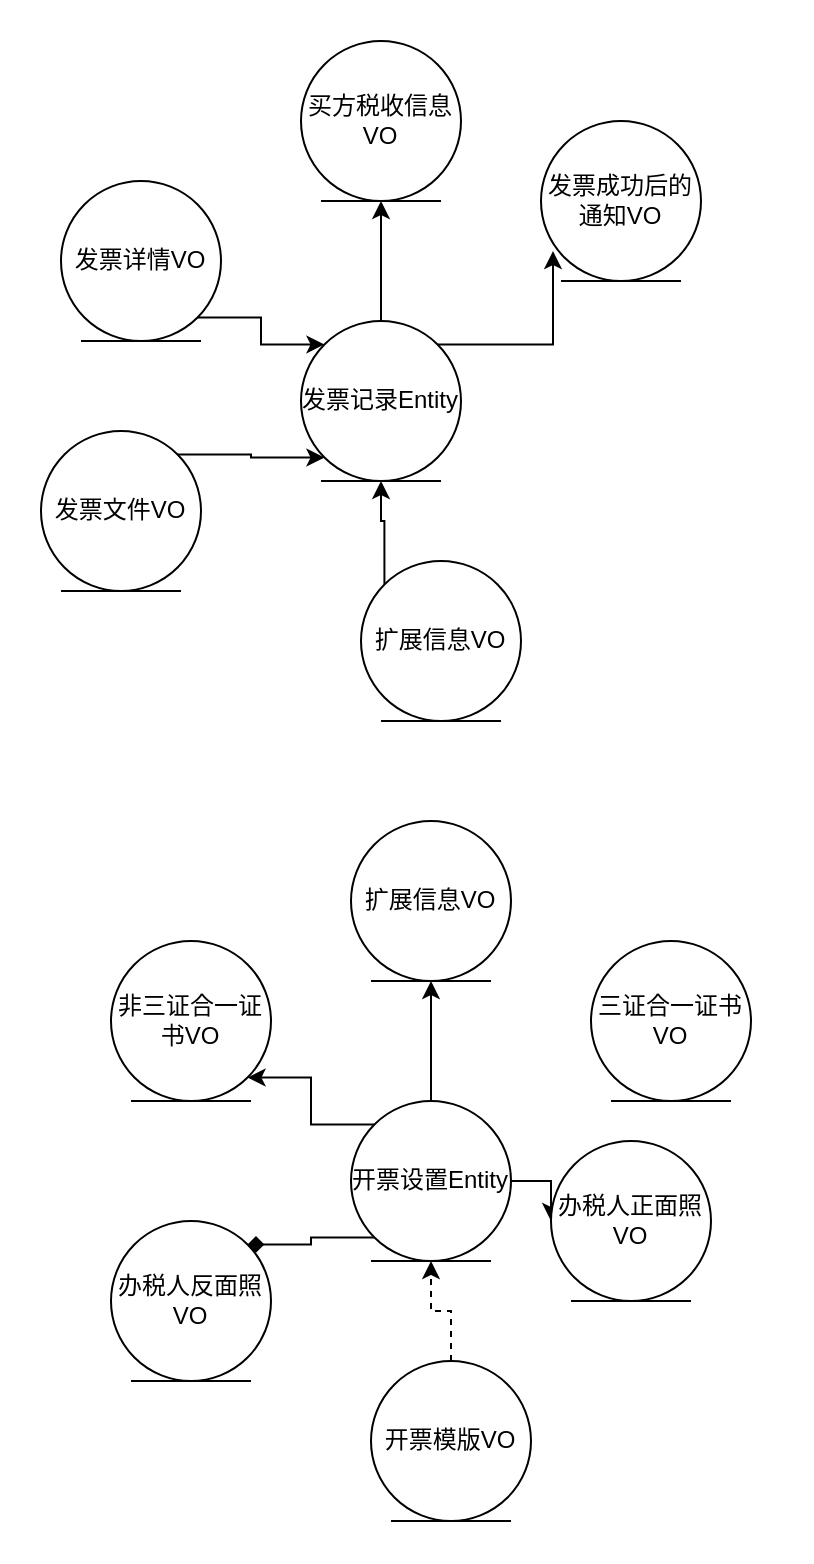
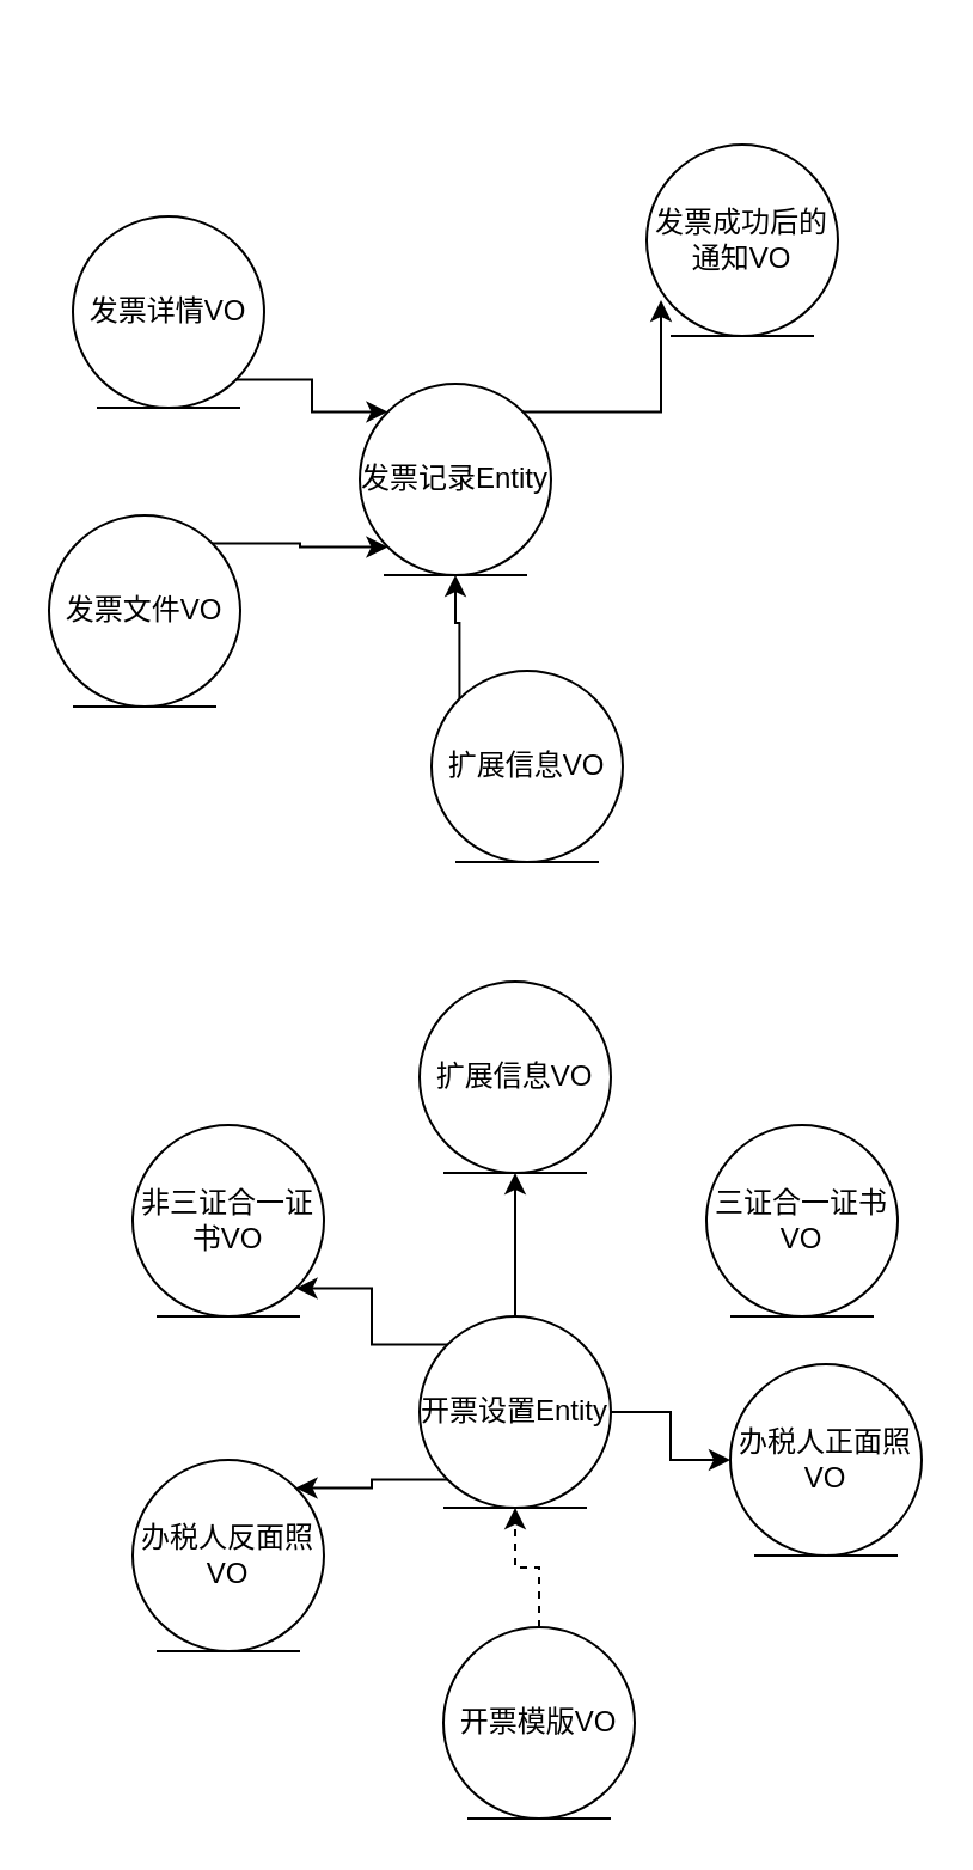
- <mxCell id="12" value="买方税收信息VO" style="ellipse;shape=umlEntity;whiteSpace=wrap;html=1;" vertex="1" parent="1"><mxGeometry x="150" y="20" width="80" height="80" as="geometry" /></mxCell>
- <mxCell id="2" style="edgeStyle=orthogonalEdgeStyle;rounded=0;orthogonalLoop=1;jettySize=auto;html=1;exitX=0.5;exitY=0;exitDx=0;exitDy=0;entryX=0.5;entryY=1;entryDx=0;entryDy=0;" edge="1" parent="1" source="4" target="12"><mxGeometry relative="1" as="geometry" /></mxCell>
- <mxCell id="20" value="办税人正面照VO" style="ellipse;shape=umlEntity;whiteSpace=wrap;html=1;" vertex="1" parent="1"><mxGeometry x="275" y="570" width="80" height="80" as="geometry" /></mxCell>
+ <mxCell id="20" value="办税人正面照VO" style="ellipse;shape=umlEntity;whiteSpace=wrap;html=1;" vertex="1" parent="1"><mxGeometry x="305" y="570" width="80" height="80" as="geometry" /></mxCell>
- <mxCell id="16" style="edgeStyle=orthogonalEdgeStyle;rounded=0;orthogonalLoop=1;jettySize=auto;html=1;exitX=0;exitY=1;exitDx=0;exitDy=0;entryX=1;entryY=0;entryDx=0;entryDy=0;endArrow=diamond;" edge="1" parent="1" source="17" target="21"><mxGeometry relative="1" as="geometry" /></mxCell>
+ <mxCell id="16" style="edgeStyle=orthogonalEdgeStyle;rounded=0;orthogonalLoop=1;jettySize=auto;html=1;exitX=0;exitY=1;exitDx=0;exitDy=0;entryX=1;entryY=0;entryDx=0;entryDy=0;" edge="1" parent="1" source="17" target="21"><mxGeometry relative="1" as="geometry" /></mxCell>
